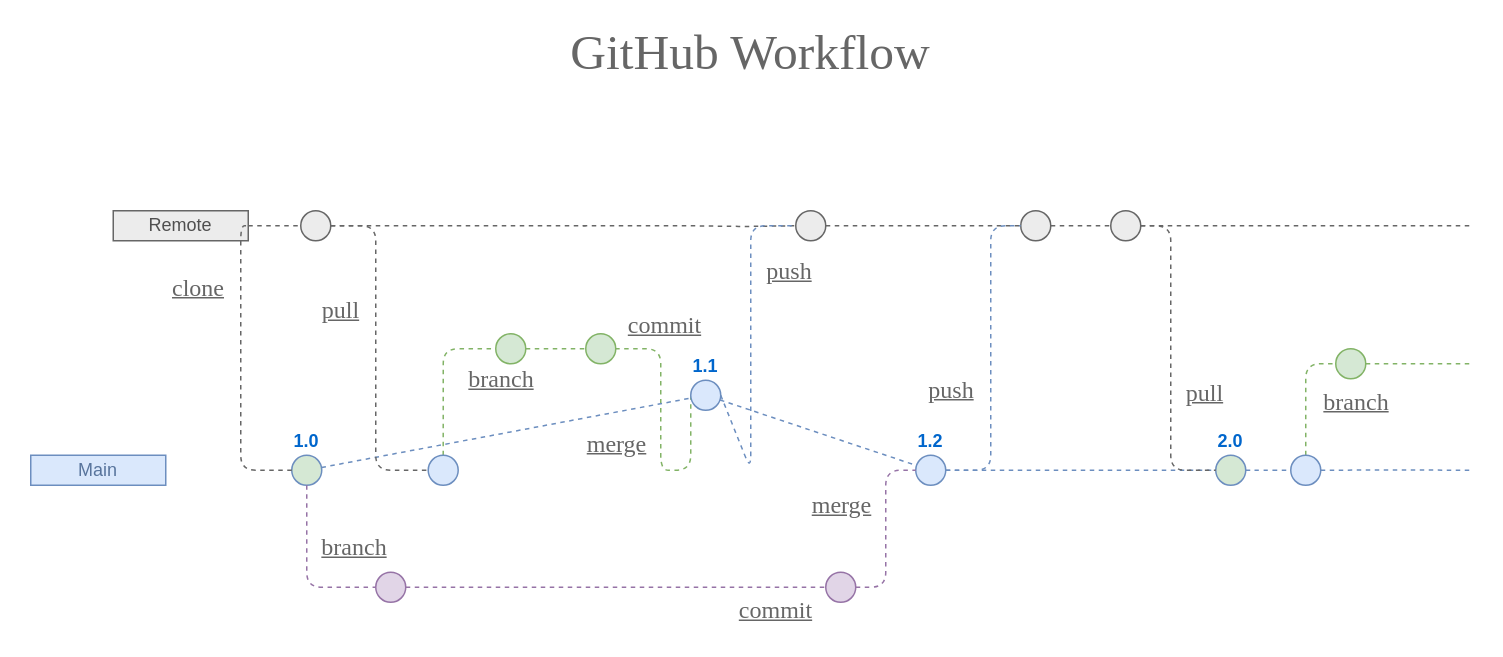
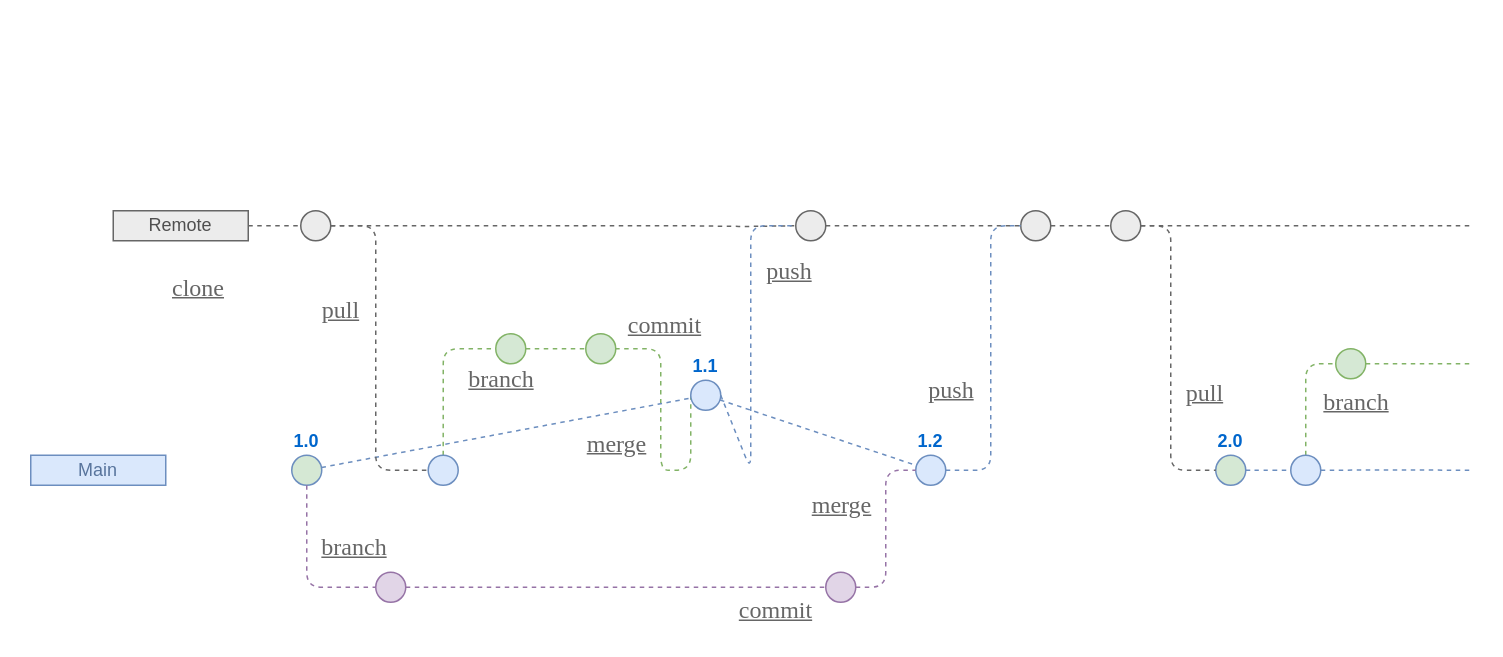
- <mxCell id="44" value="&lt;font color=&quot;#666666&quot; style=&quot;font-size: 33px;&quot;&gt;GitHub Workflow&lt;/font&gt;" style="text;html=1;strokeColor=none;fillColor=none;align=center;verticalAlign=middle;whiteSpace=wrap;rounded=0;fontColor=#886896;fontSize=33;fontFamily=Verdana;" vertex="1" parent="1"><mxGeometry x="275" y="20" width="450" height="30" as="geometry" /></mxCell>
- <mxCell id="23" style="edgeStyle=orthogonalEdgeStyle;rounded=1;orthogonalLoop=1;jettySize=auto;html=1;dashed=1;endArrow=none;endFill=0;fontSize=12;fontColor=#FFB570;strokeColor=#666666;exitX=0;exitY=0.5;exitDx=0;exitDy=0;entryX=1;entryY=0.5;entryDx=0;entryDy=0;" edge="1" parent="1" source="3" target="13"><mxGeometry relative="1" as="geometry"><Array as="points"><mxPoint x="160" y="313" /><mxPoint x="160" y="150" /></Array><mxPoint x="120" y="133" as="targetPoint" /><mxPoint x="180.03" y="218" as="sourcePoint" /></mxGeometry></mxCell>
- <mxCell id="5" value="" style="endArrow=none;dashed=1;html=1;fillColor=#dae8fc;strokeColor=#6c8ebf;" parent="1" source="8" target="4" edge="1"><mxGeometry width="50" height="50" relative="1" as="geometry"><mxPoint x="214" y="313" as="sourcePoint" /><mxPoint x="864" y="313" as="targetPoint" /></mxGeometry></mxCell>
